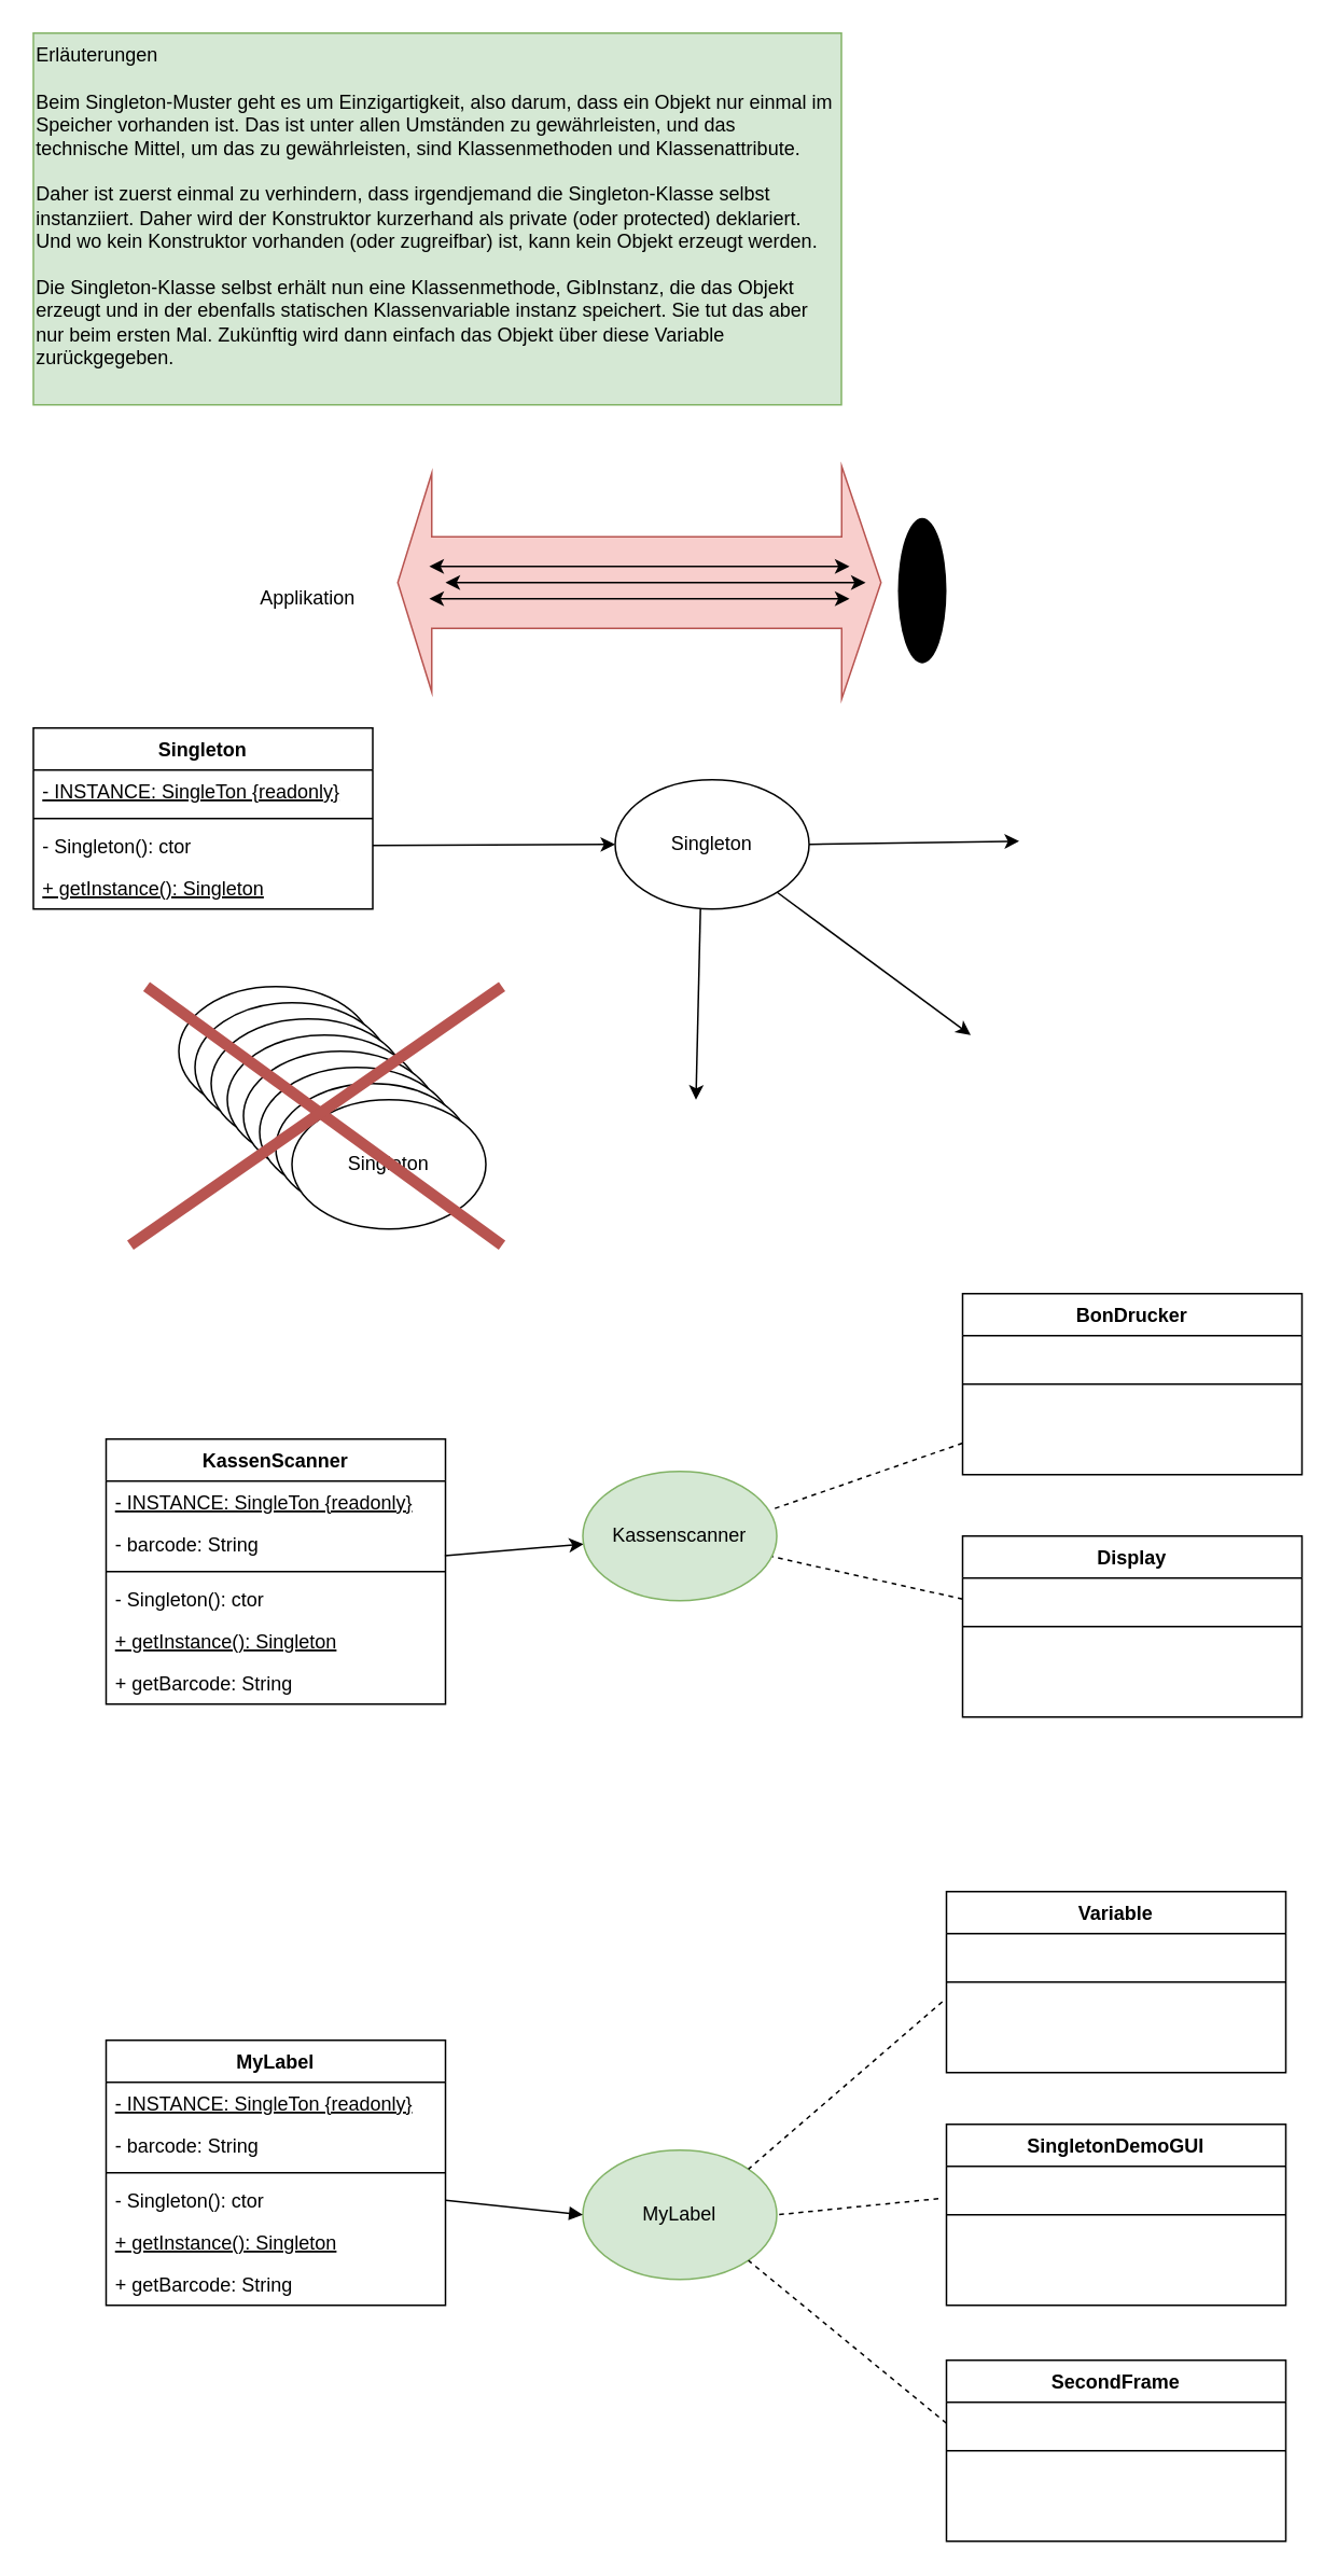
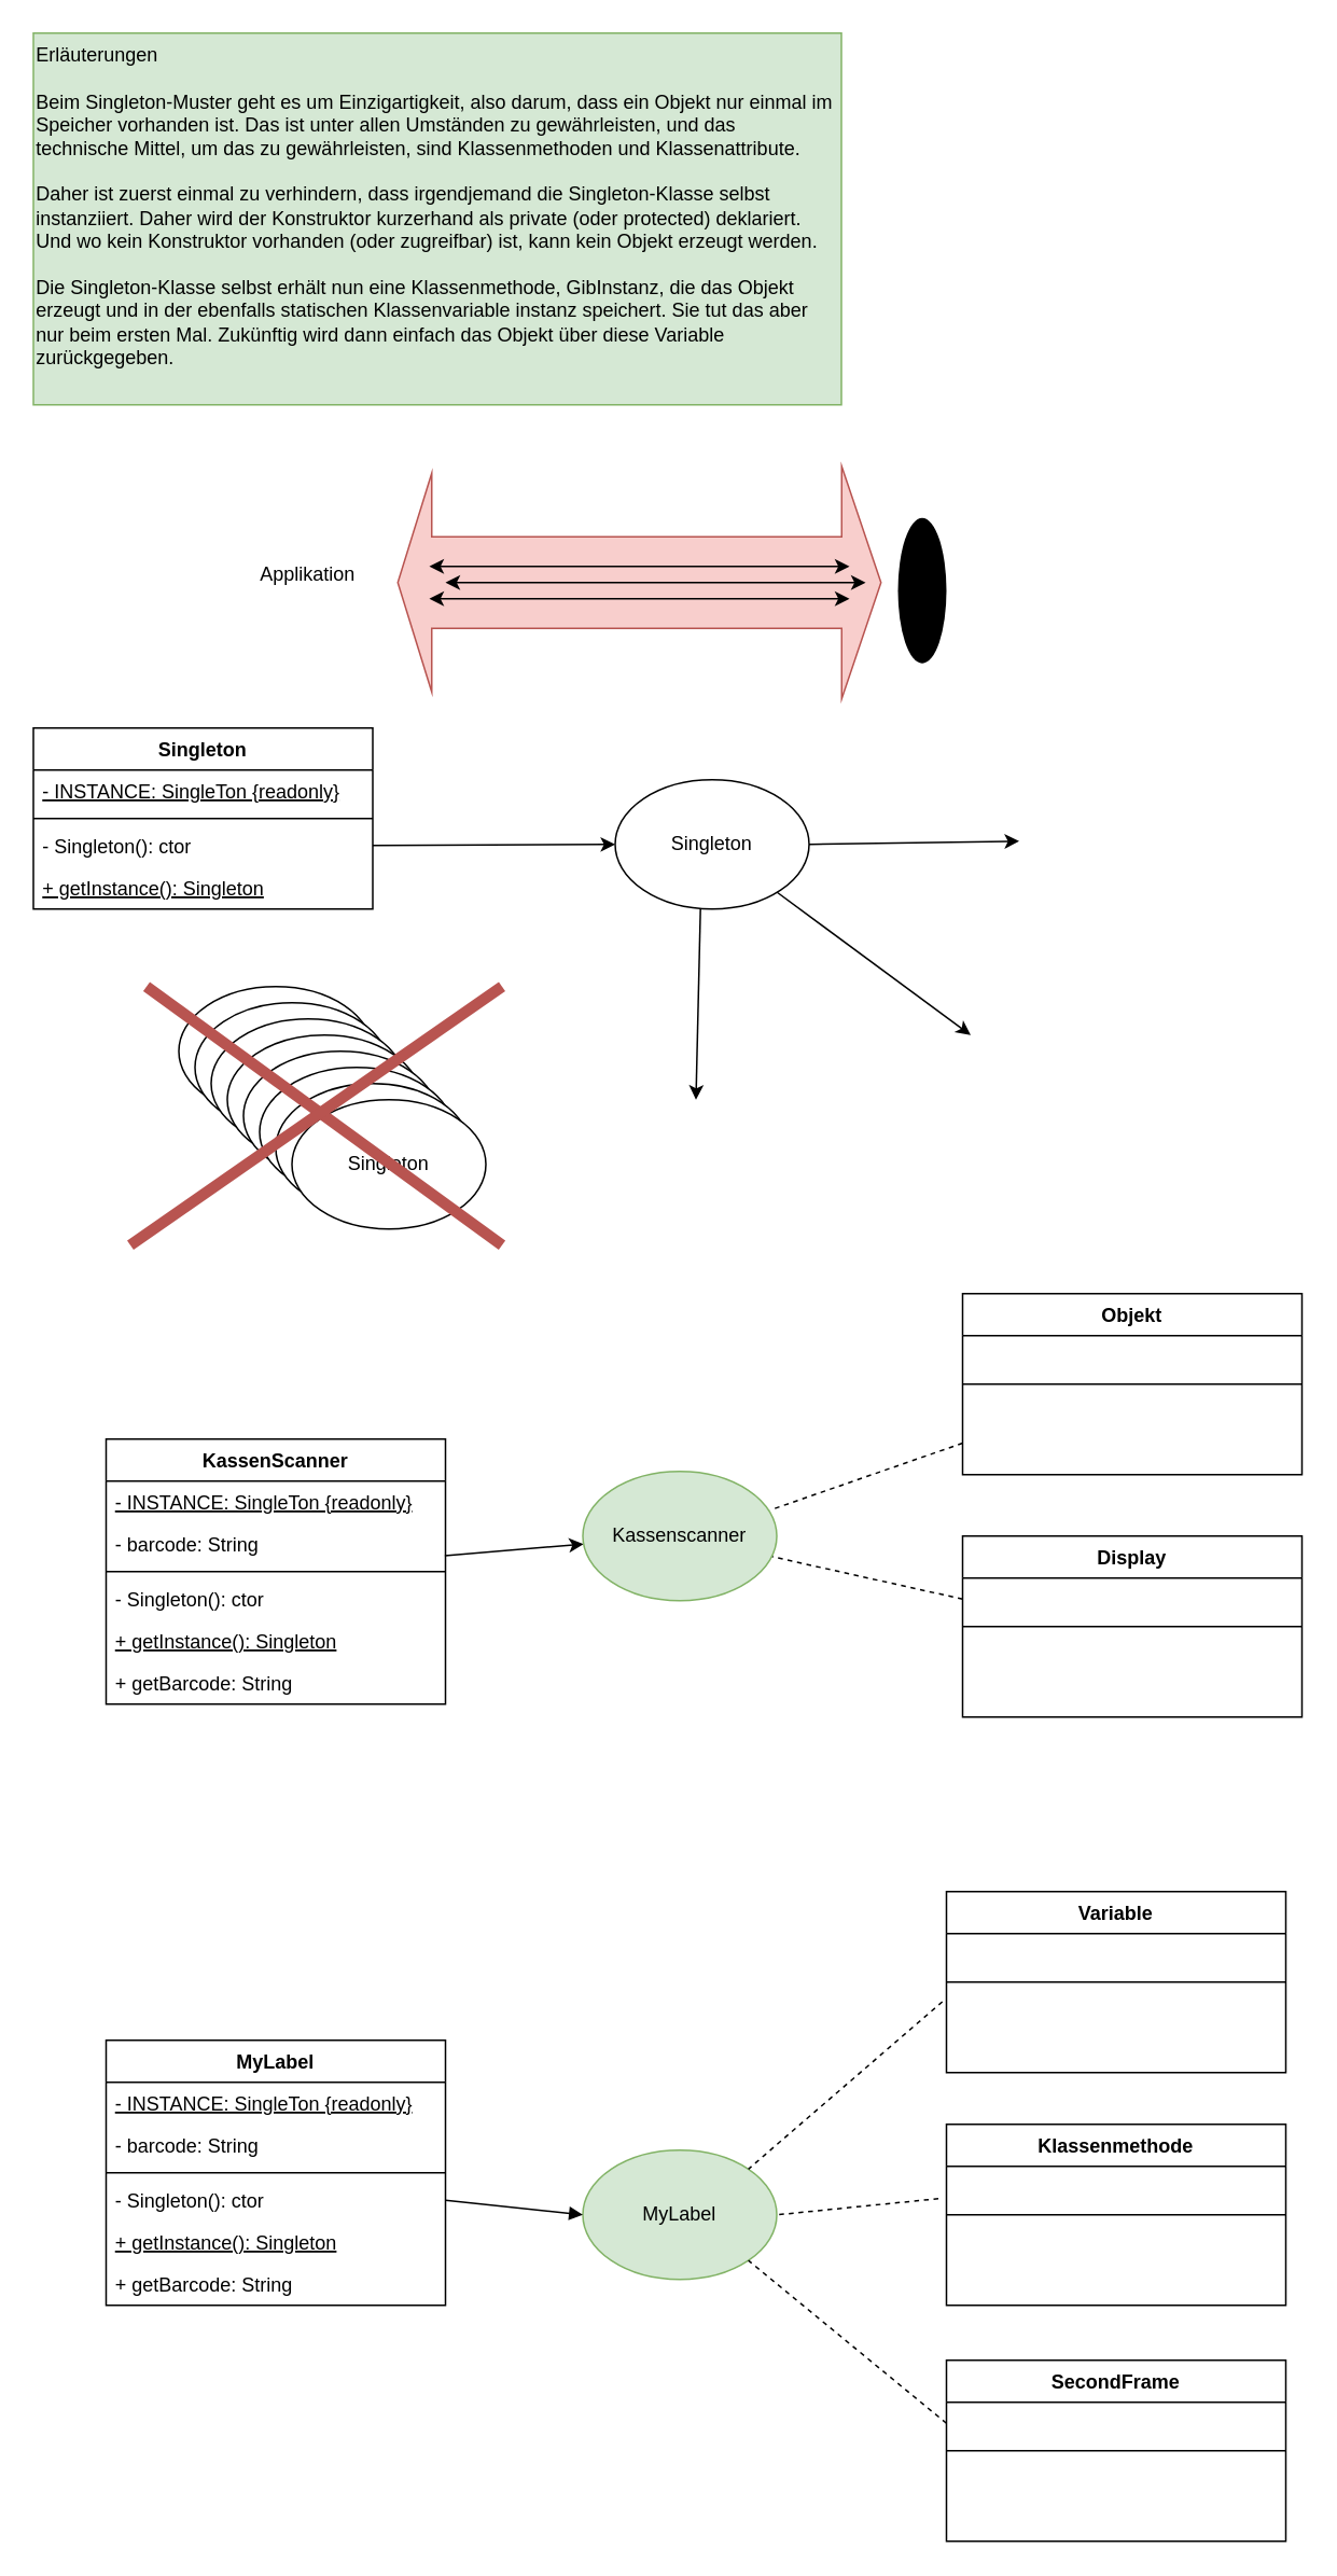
- <mxCell id="4" value="Applikation" style="text;html=1;strokeColor=none;fillColor=none;align=center;verticalAlign=middle;whiteSpace=wrap;rounded=0;" parent="1" vertex="1"><mxGeometry x="160" y="355" width="60" height="30" as="geometry" /></mxCell>
+ <mxCell id="4" value="Applikation" style="text;html=1;strokeColor=none;fillColor=none;align=center;verticalAlign=middle;whiteSpace=wrap;rounded=0;" parent="1" vertex="1"><mxGeometry x="160" y="340" width="60" height="30" as="geometry" /></mxCell>
- <mxCell id="38" value="BonDrucker" style="swimlane;fontStyle=1;align=center;verticalAlign=top;childLayout=stackLayout;horizontal=1;startSize=26;horizontalStack=0;resizeParent=1;resizeParentMax=0;resizeLast=0;collapsible=1;marginBottom=0;" parent="1" vertex="1"><mxGeometry x="595" y="800" width="210" height="112" as="geometry" /></mxCell>
+ <mxCell id="38" value="Objekt" style="swimlane;fontStyle=1;align=center;verticalAlign=top;childLayout=stackLayout;horizontal=1;startSize=26;horizontalStack=0;resizeParent=1;resizeParentMax=0;resizeLast=0;collapsible=1;marginBottom=0;" parent="1" vertex="1"><mxGeometry x="595" y="800" width="210" height="112" as="geometry" /></mxCell>
- <mxCell id="62" value="SingletonDemoGUI" style="swimlane;fontStyle=1;align=center;verticalAlign=top;childLayout=stackLayout;horizontal=1;startSize=26;horizontalStack=0;resizeParent=1;resizeParentMax=0;resizeLast=0;collapsible=1;marginBottom=0;" parent="1" vertex="1"><mxGeometry x="585" y="1314" width="210" height="112" as="geometry" /></mxCell>
+ <mxCell id="62" value="Klassenmethode" style="swimlane;fontStyle=1;align=center;verticalAlign=top;childLayout=stackLayout;horizontal=1;startSize=26;horizontalStack=0;resizeParent=1;resizeParentMax=0;resizeLast=0;collapsible=1;marginBottom=0;" parent="1" vertex="1"><mxGeometry x="585" y="1314" width="210" height="112" as="geometry" /></mxCell>
